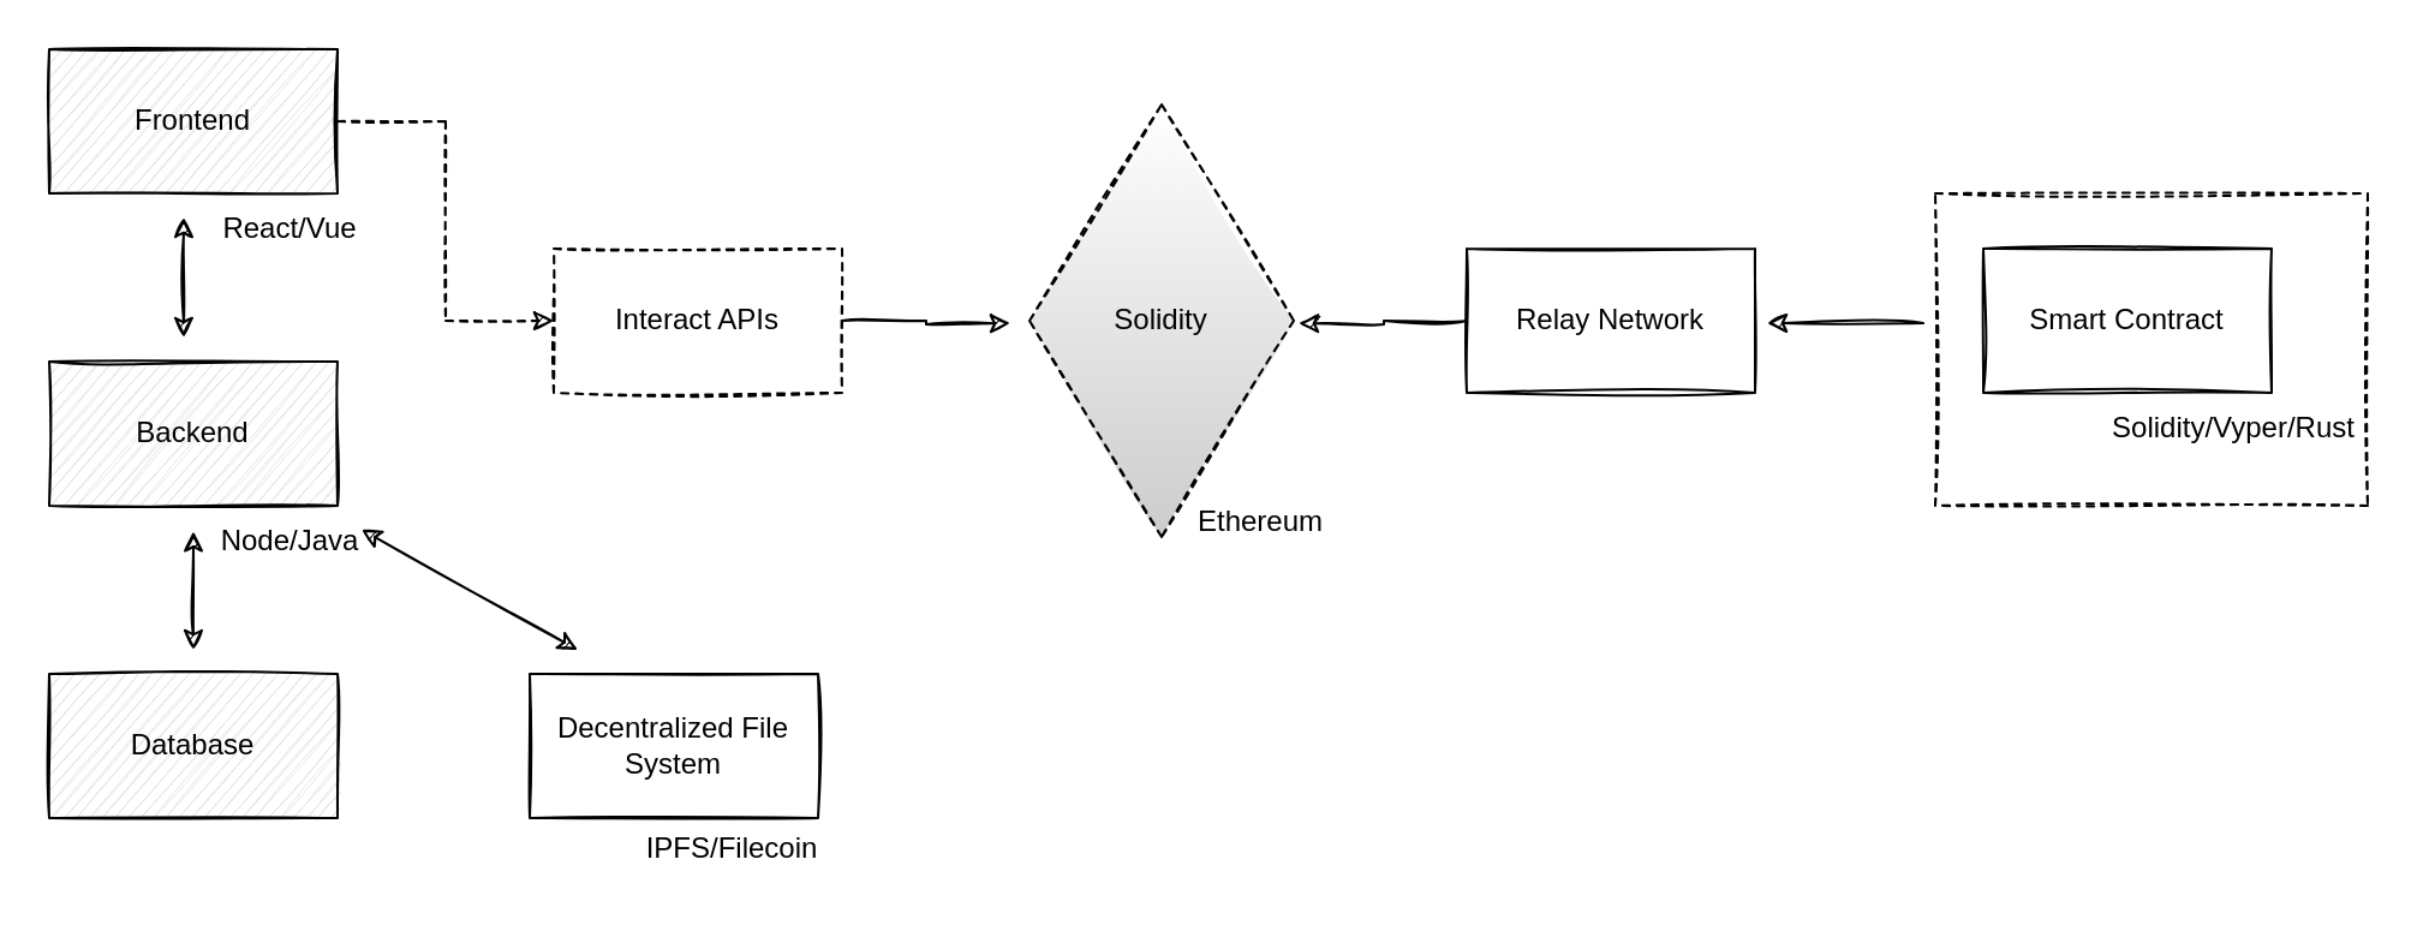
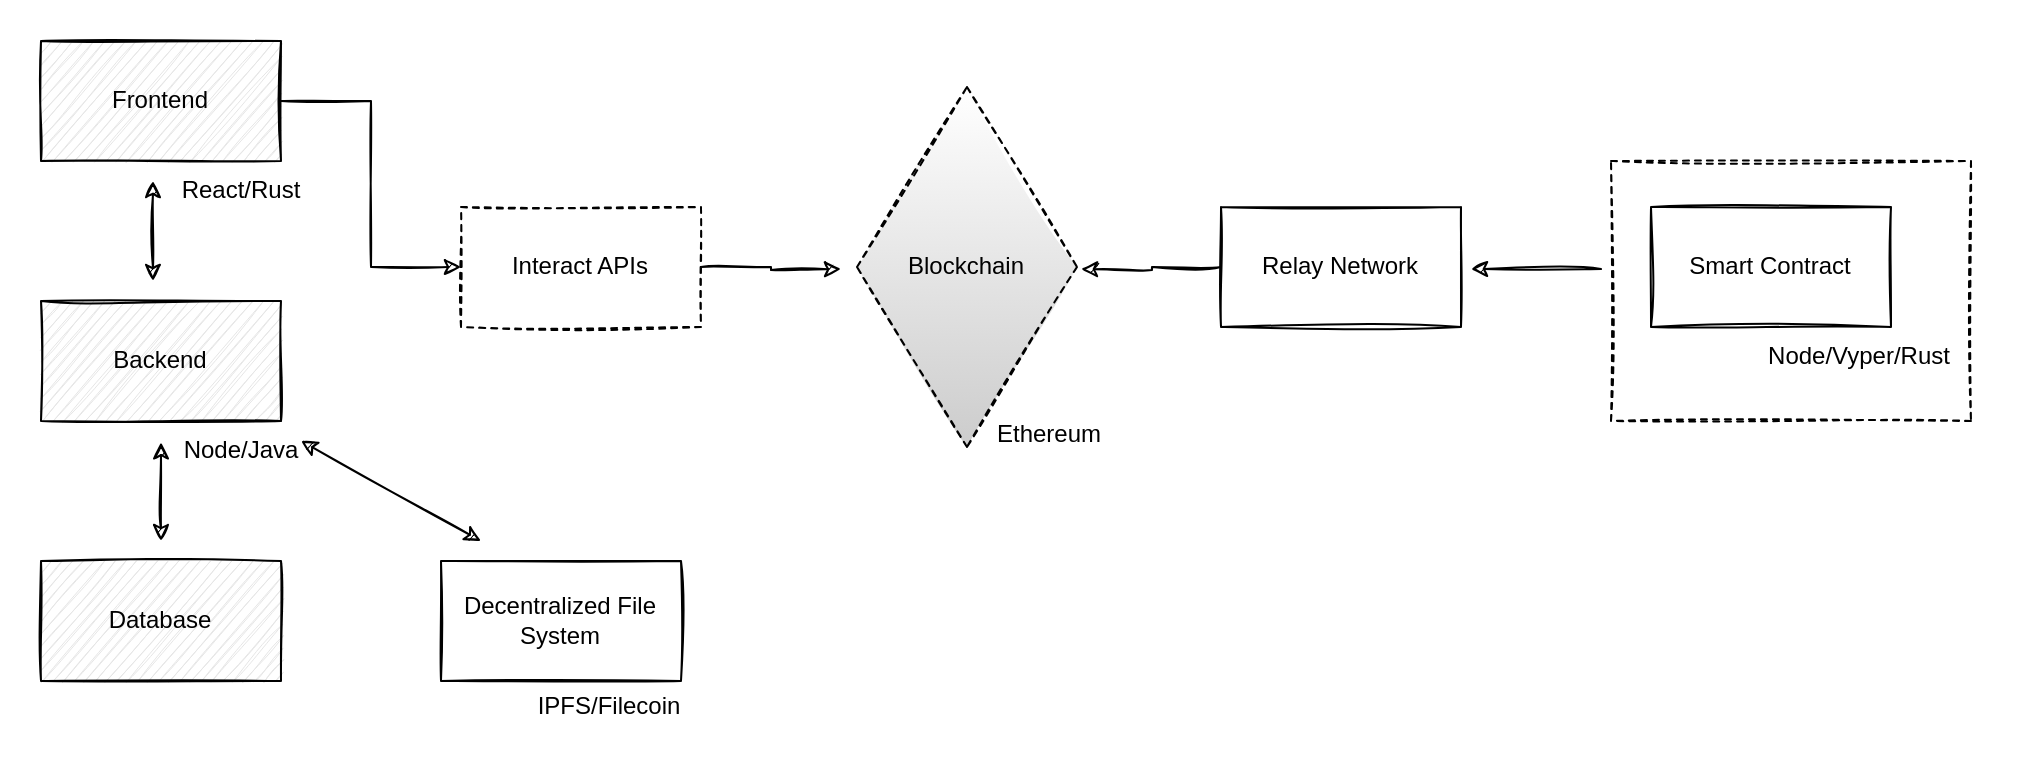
- <mxCell id="8" value="React/Vue" style="text;html=1;align=center;verticalAlign=middle;resizable=0;points=[];autosize=1;strokeColor=none;fillColor=none;" parent="1" vertex="1"><mxGeometry x="80" y="80" width="80" height="30" as="geometry" /></mxCell>
+ <mxCell id="8" value="React/Rust" style="text;html=1;align=center;verticalAlign=middle;resizable=0;points=[];autosize=1;strokeColor=none;fillColor=none;" parent="1" vertex="1"><mxGeometry x="80" y="80" width="80" height="30" as="geometry" /></mxCell>
- <mxCell id="4" style="edgeStyle=orthogonalEdgeStyle;rounded=0;sketch=1;orthogonalLoop=1;jettySize=auto;html=1;entryX=0;entryY=0.5;entryDx=0;entryDy=0;dashed=1;" parent="1" source="5" target="21" edge="1"><mxGeometry relative="1" as="geometry" /></mxCell>
+ <mxCell id="4" style="edgeStyle=orthogonalEdgeStyle;rounded=0;sketch=1;orthogonalLoop=1;jettySize=auto;html=1;entryX=0;entryY=0.5;entryDx=0;entryDy=0;" parent="1" source="5" target="21" edge="1"><mxGeometry relative="1" as="geometry" /></mxCell>
- <mxCell id="22" value="Solidity" style="rhombus;whiteSpace=wrap;html=1;dashed=1;sketch=1;fillColor=#FFFFFF;fillStyle=auto;gradientColor=#CCCCCC;" parent="1" vertex="1"><mxGeometry x="428" y="43" width="110" height="180" as="geometry" /></mxCell>
+ <mxCell id="22" value="Blockchain" style="rhombus;whiteSpace=wrap;html=1;dashed=1;sketch=1;fillColor=#FFFFFF;fillStyle=auto;gradientColor=#CCCCCC;" parent="1" vertex="1"><mxGeometry x="428" y="43" width="110" height="180" as="geometry" /></mxCell>
- <mxCell id="14" value="Solidity/Vyper/Rust" style="text;html=1;align=center;verticalAlign=middle;resizable=0;points=[];autosize=1;strokeColor=none;fillColor=none;" parent="1" vertex="1"><mxGeometry x="869" y="163" width="120" height="30" as="geometry" /></mxCell>
+ <mxCell id="14" value="Node/Vyper/Rust" style="text;html=1;align=center;verticalAlign=middle;resizable=0;points=[];autosize=1;strokeColor=none;fillColor=none;" parent="1" vertex="1"><mxGeometry x="869" y="163" width="120" height="30" as="geometry" /></mxCell>
